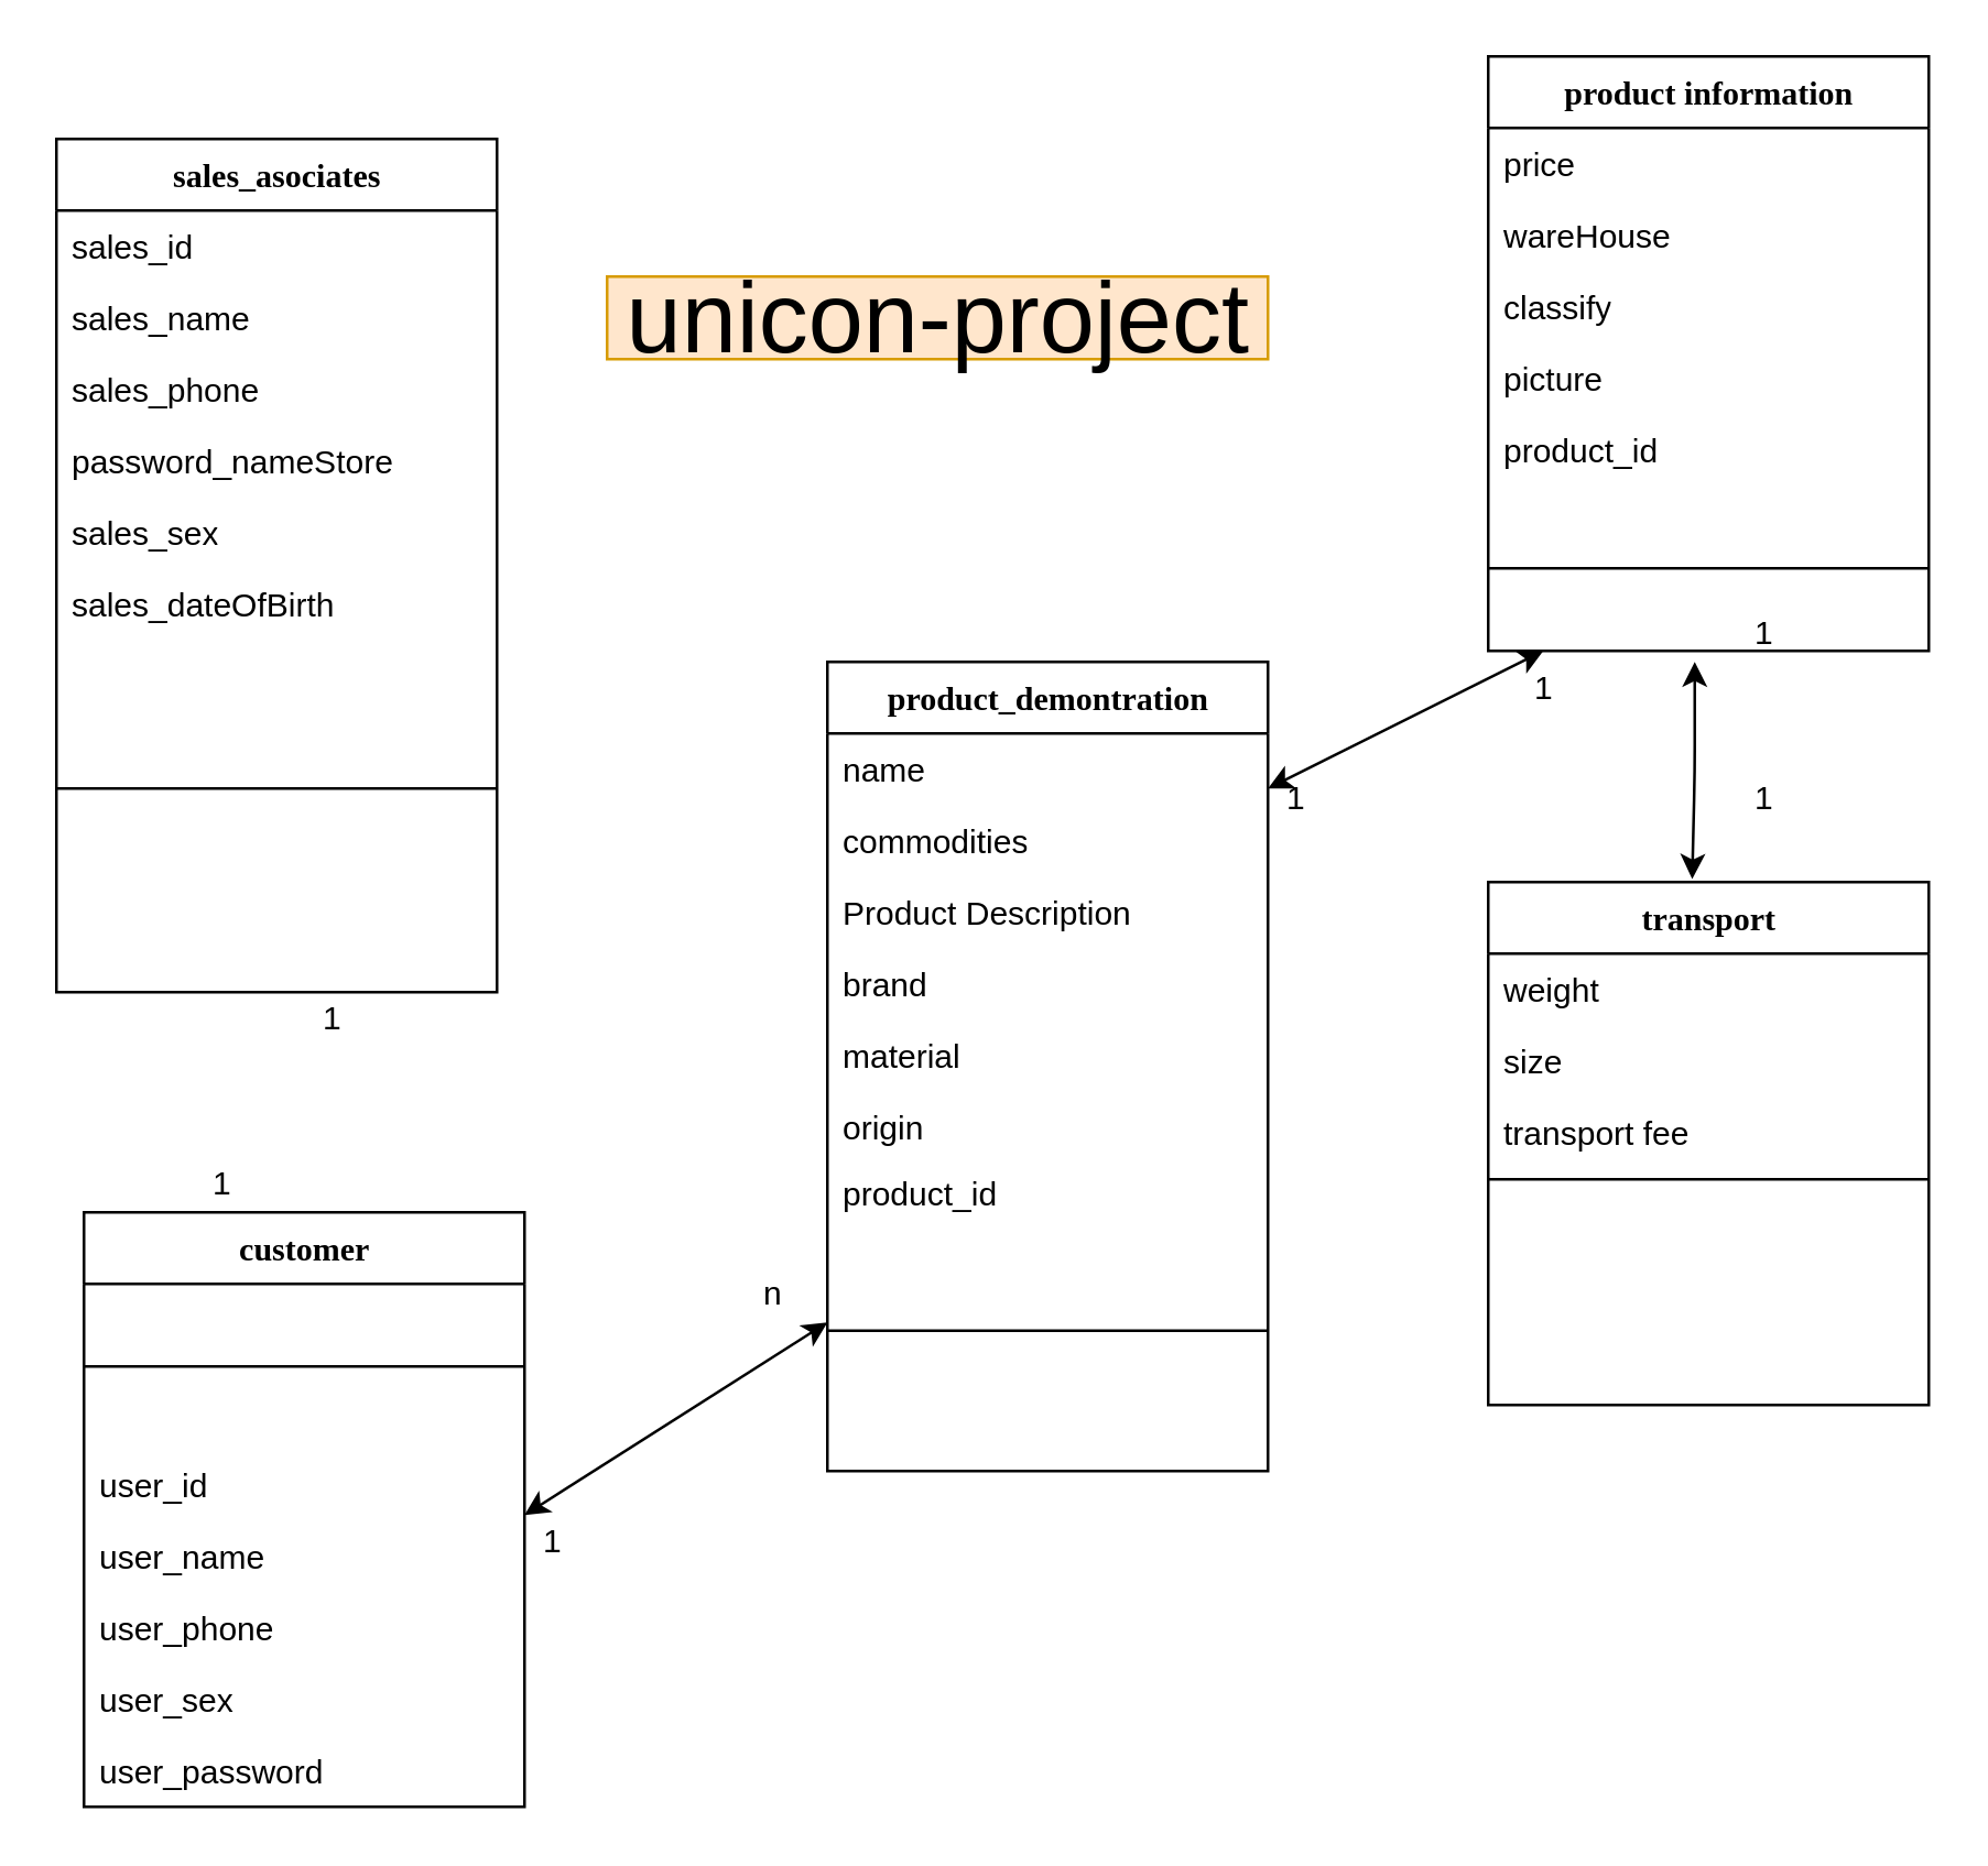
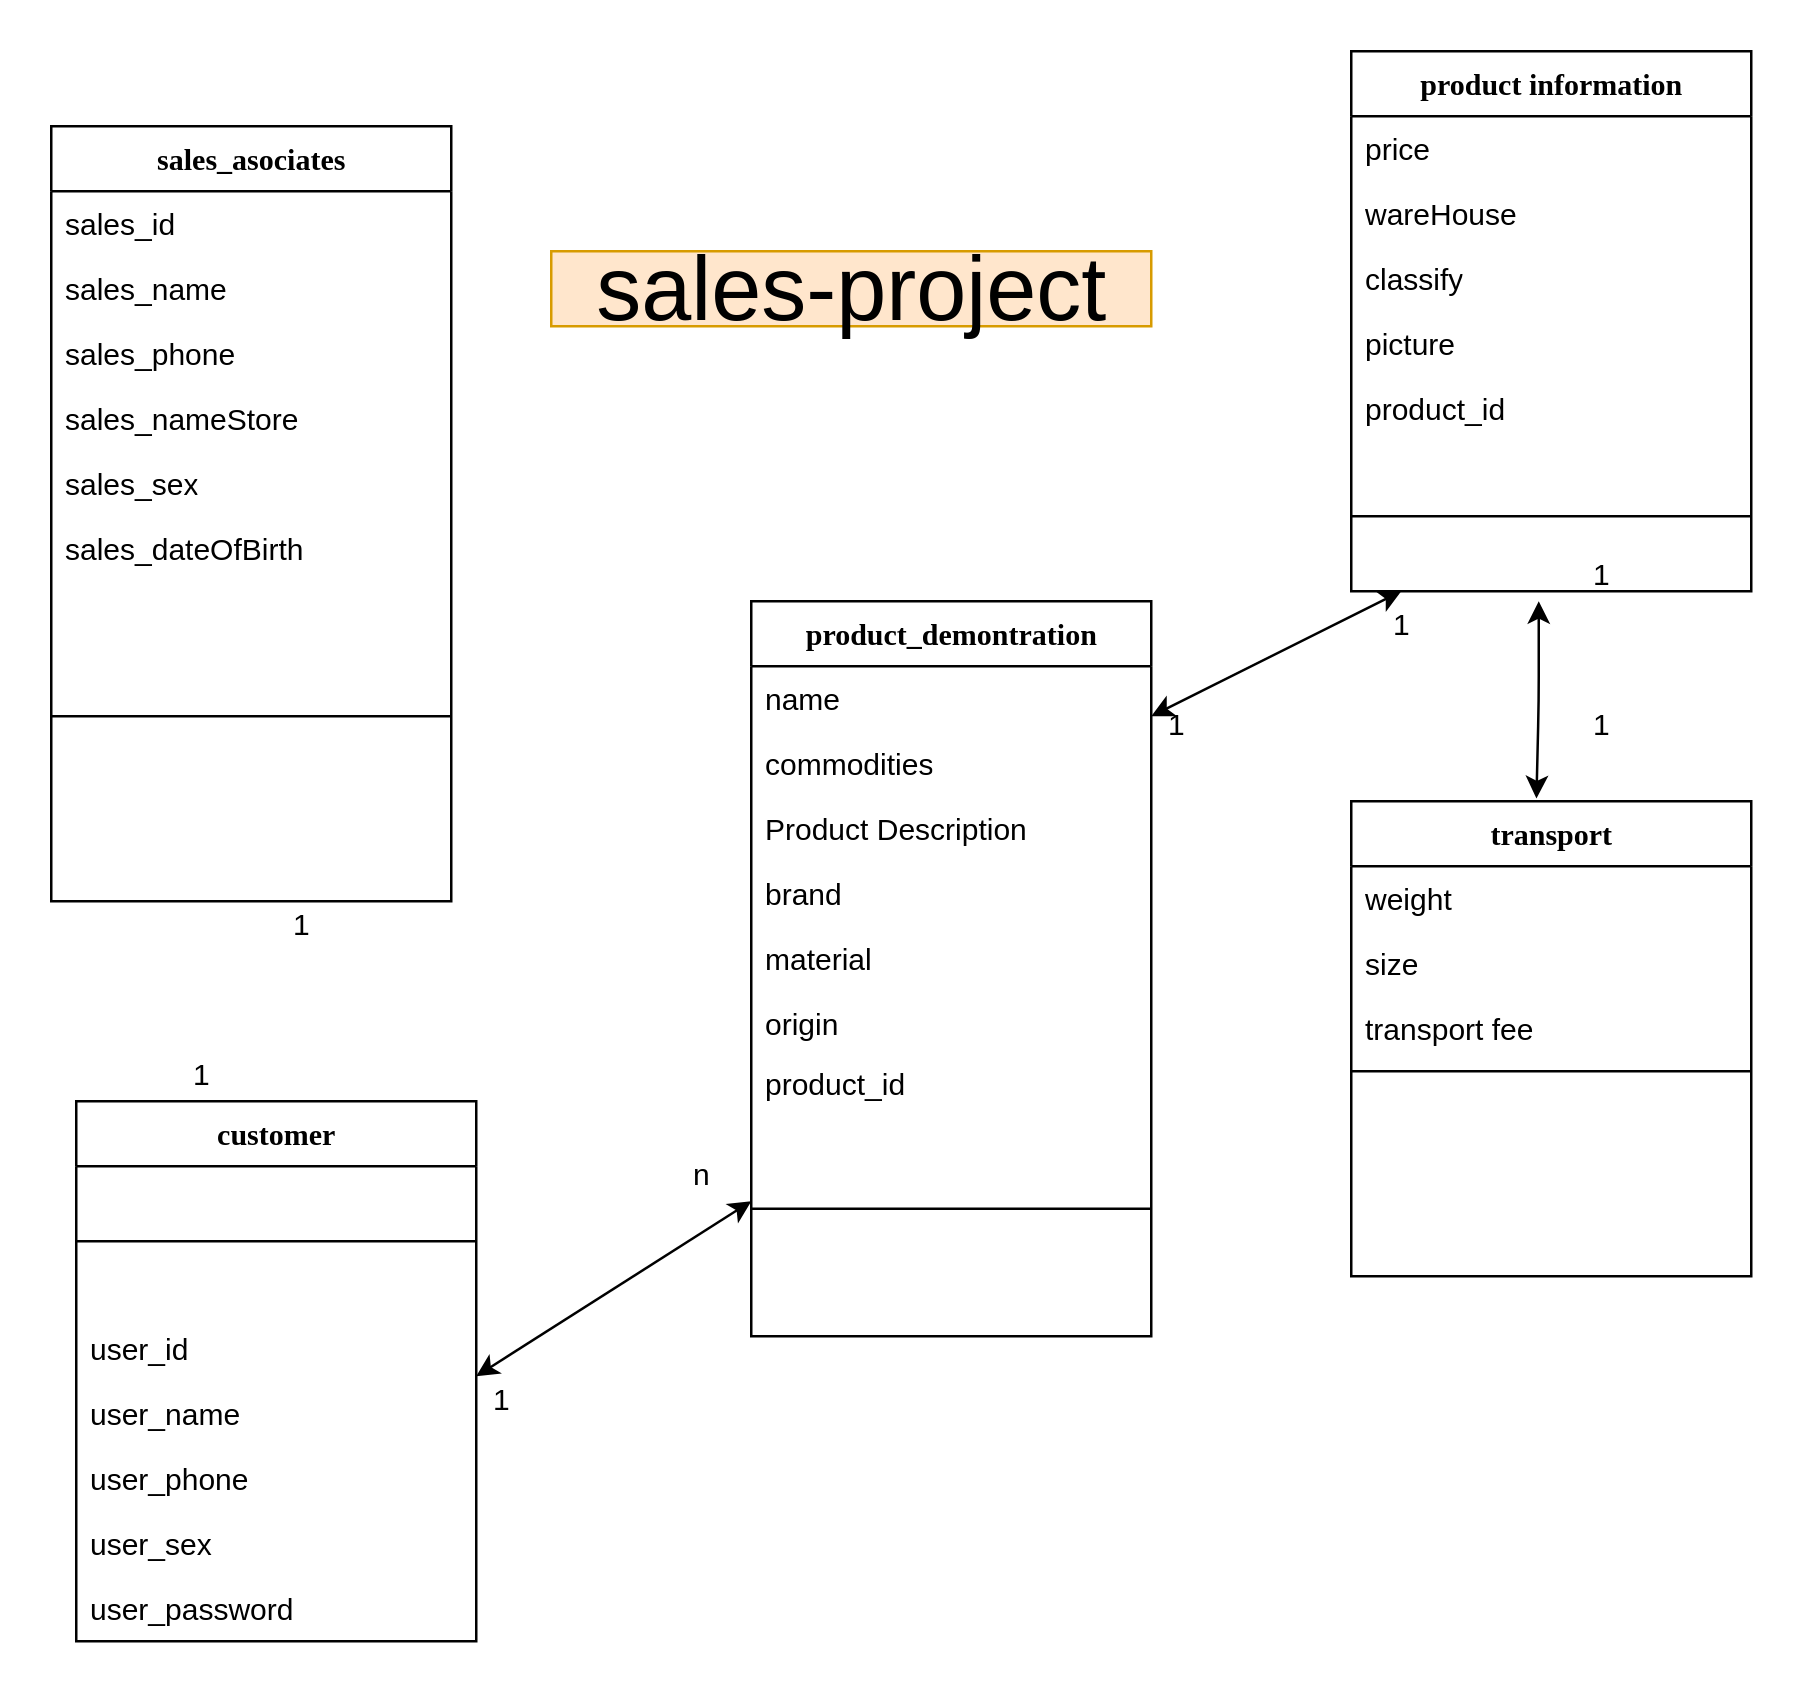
- <mxCell id="37" value="&lt;font style=&quot;font-size: 36px&quot;&gt;unicon-project&lt;/font&gt;" style="text;html=1;align=center;verticalAlign=middle;resizable=0;points=[];autosize=1;fillColor=#ffe6cc;strokeColor=#d79b00;" vertex="1" parent="3"><mxGeometry x="200" y="50" width="240" height="30" as="geometry" /></mxCell>
+ <mxCell id="37" value="&lt;font style=&quot;font-size: 36px&quot;&gt;sales-project&lt;/font&gt;" style="text;html=1;align=center;verticalAlign=middle;resizable=0;points=[];autosize=1;fillColor=#ffe6cc;strokeColor=#d79b00;" vertex="1" parent="3"><mxGeometry x="200" y="50" width="240" height="30" as="geometry" /></mxCell>
- <mxCell id="20" value="password_nameStore&lt;br&gt;" style="text;html=1;strokeColor=none;fillColor=none;align=left;verticalAlign=top;spacingLeft=4;spacingRight=4;whiteSpace=wrap;overflow=hidden;rotatable=0;points=[[0,0.5],[1,0.5]];portConstraint=eastwest;" parent="16" vertex="1"><mxGeometry y="78" width="160" height="26" as="geometry" /></mxCell>
+ <mxCell id="20" value="sales_nameStore&lt;br&gt;" style="text;html=1;strokeColor=none;fillColor=none;align=left;verticalAlign=top;spacingLeft=4;spacingRight=4;whiteSpace=wrap;overflow=hidden;rotatable=0;points=[[0,0.5],[1,0.5]];portConstraint=eastwest;" parent="16" vertex="1"><mxGeometry y="78" width="160" height="26" as="geometry" /></mxCell>
